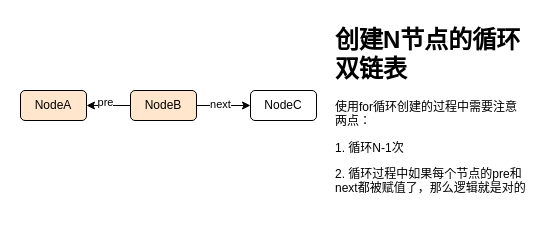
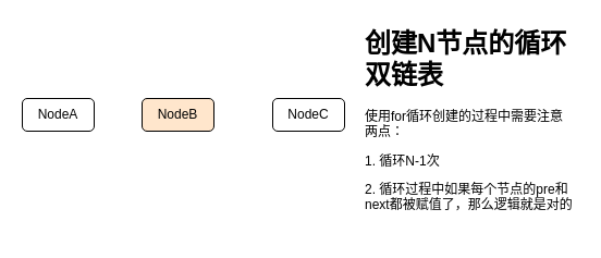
- <mxCell id="7" value="NodeA" style="rounded=1;whiteSpace=wrap;html=1;fillColor=#ffe6cc;" vertex="1" parent="1"><mxGeometry x="20" y="90" width="66" height="30" as="geometry" /></mxCell>
+ <mxCell id="7" value="NodeA" style="rounded=1;whiteSpace=wrap;html=1;" vertex="1" parent="1"><mxGeometry x="20" y="90" width="66" height="30" as="geometry" /></mxCell>
- <mxCell id="4" style="edgeStyle=none;html=1;exitX=0;exitY=0.5;exitDx=0;exitDy=0;entryX=1;entryY=0.5;entryDx=0;entryDy=0;" edge="1" parent="1" source="6" target="7"><mxGeometry relative="1" as="geometry"><mxPoint x="90" y="105" as="targetPoint" /></mxGeometry></mxCell>
- <mxCell id="5" value="pre" style="edgeLabel;html=1;align=center;verticalAlign=middle;resizable=0;points=[];" vertex="1" connectable="0" parent="4"><mxGeometry x="0.182" y="-4" relative="1" as="geometry"><mxPoint as="offset" /></mxGeometry></mxCell>
- <mxCell id="2" style="edgeStyle=none;html=1;exitX=1;exitY=0.5;exitDx=0;exitDy=0;entryX=0;entryY=0.5;entryDx=0;entryDy=0;" edge="1" parent="1" source="6" target="8"><mxGeometry relative="1" as="geometry" /></mxCell>
- <mxCell id="3" value="next" style="edgeLabel;html=1;align=center;verticalAlign=middle;resizable=0;points=[];" vertex="1" connectable="0" parent="2"><mxGeometry x="-0.148" y="2" relative="1" as="geometry"><mxPoint as="offset" /></mxGeometry></mxCell>
